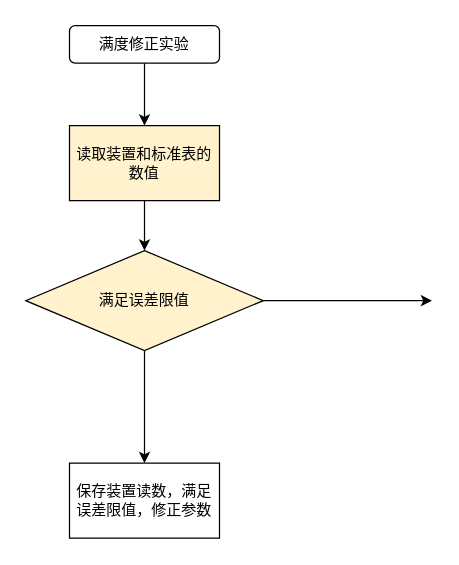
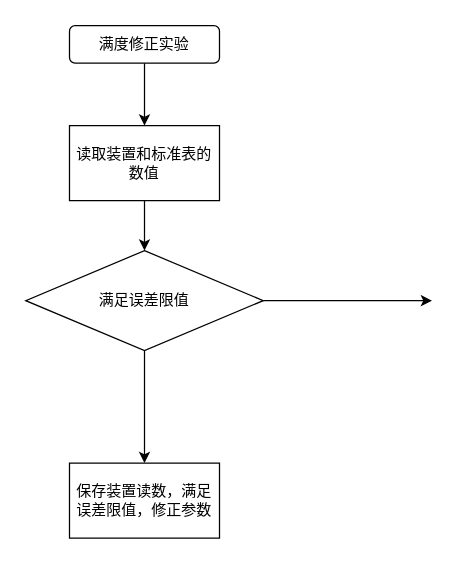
- <mxCell id="5" value="读取装置和标准表的数值" style="rounded=0;whiteSpace=wrap;html=1;fillColor=#fff2cc;" vertex="1" parent="1"><mxGeometry x="55" y="100" width="120" height="60" as="geometry" /></mxCell>
+ <mxCell id="5" value="读取装置和标准表的数值" style="rounded=0;whiteSpace=wrap;html=1;" vertex="1" parent="1"><mxGeometry x="55" y="100" width="120" height="60" as="geometry" /></mxCell>
- <mxCell id="8" value="满足误差限值" style="rhombus;whiteSpace=wrap;html=1;fillColor=#fff2cc;" vertex="1" parent="1"><mxGeometry x="20" y="200" width="190" height="80" as="geometry" /></mxCell>
+ <mxCell id="8" value="满足误差限值" style="rhombus;whiteSpace=wrap;html=1;" vertex="1" parent="1"><mxGeometry x="20" y="200" width="190" height="80" as="geometry" /></mxCell>
